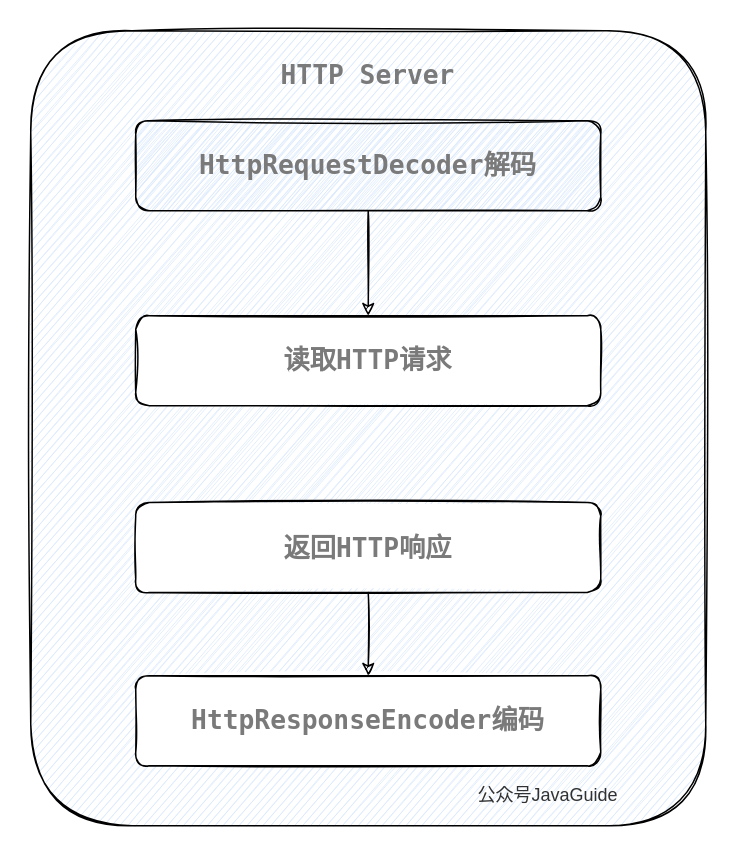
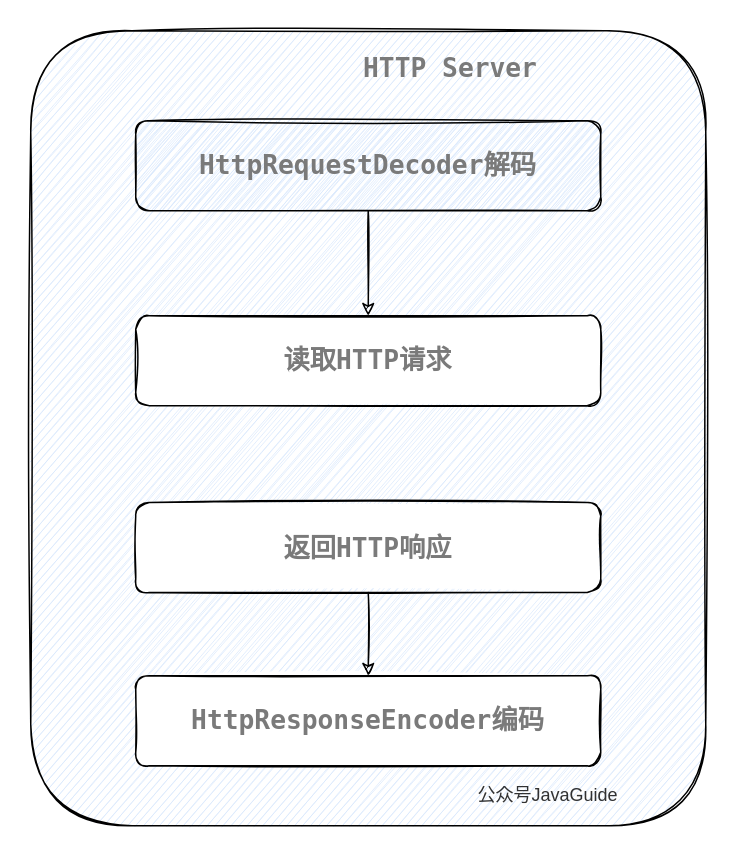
- <mxCell id="10" value="&lt;strong style=&quot;box-sizing: border-box; color: rgb(51, 51, 51); font-size: 17.5px;&quot;&gt;&lt;span spellcheck=&quot;false&quot; class=&quot;md-pair-s&quot; style=&quot;box-sizing: border-box&quot;&gt;&lt;code style=&quot;box-sizing: border-box; color: rgb(122, 122, 122);&quot;&gt;HTTP Server&lt;/code&gt;&lt;/span&gt;&lt;/strong&gt;" style="text;html=1;strokeColor=none;fillColor=none;align=center;verticalAlign=middle;whiteSpace=wrap;rounded=0;fontColor=#000000;opacity=70;sketch=1;shadow=0;fontFamily=Long Cang;" vertex="1" parent="1"><mxGeometry x="180" y="40" width="130" height="20" as="geometry" /></mxCell>
+ <mxCell id="10" value="&lt;strong style=&quot;box-sizing: border-box; color: rgb(51, 51, 51); font-size: 17.5px;&quot;&gt;&lt;span spellcheck=&quot;false&quot; class=&quot;md-pair-s&quot; style=&quot;box-sizing: border-box&quot;&gt;&lt;code style=&quot;box-sizing: border-box; color: rgb(122, 122, 122);&quot;&gt;HTTP Server&lt;/code&gt;&lt;/span&gt;&lt;/strong&gt;" style="text;html=1;strokeColor=none;fillColor=none;align=center;verticalAlign=middle;whiteSpace=wrap;rounded=0;fontColor=#000000;opacity=70;sketch=1;shadow=0;fontFamily=Long Cang;" vertex="1" parent="1"><mxGeometry x="235" y="35" width="130" height="20" as="geometry" /></mxCell>
